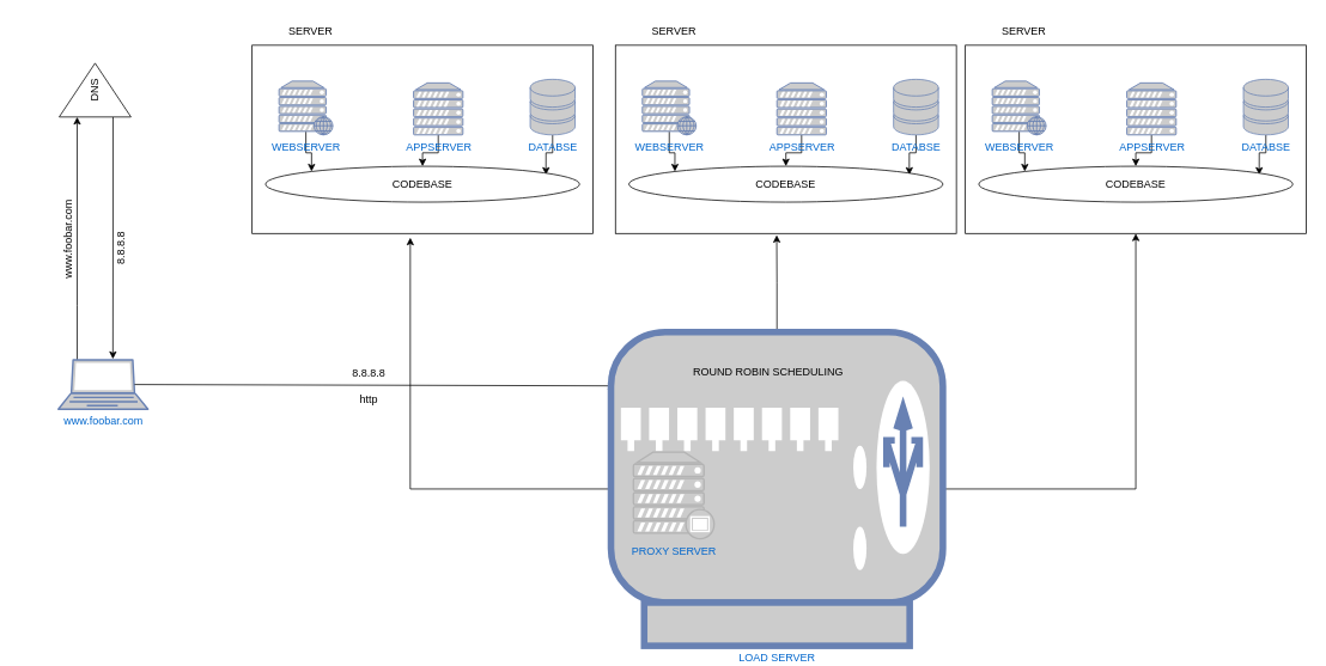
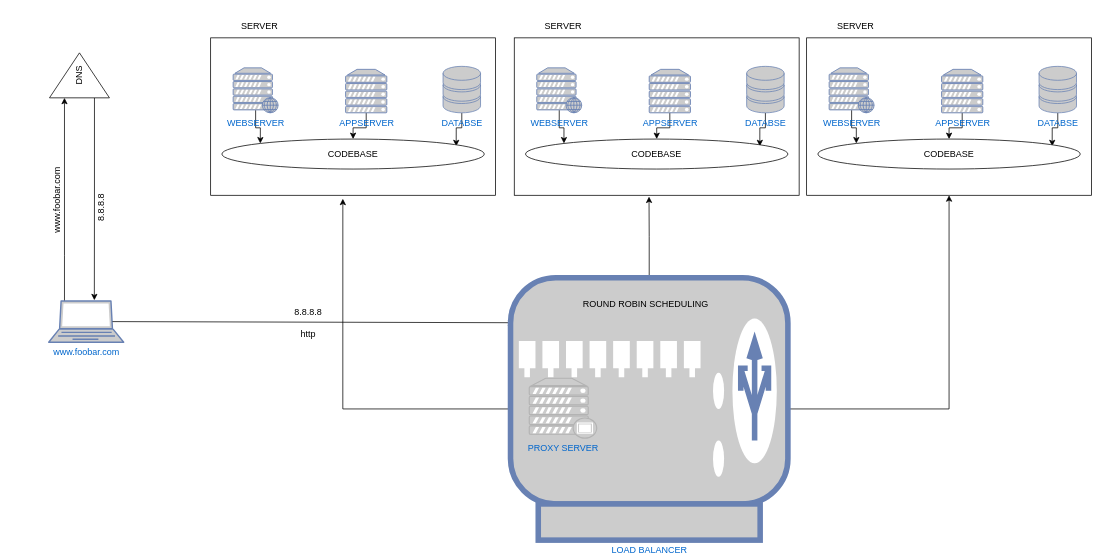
- <mxCell id="46" value="ROUND ROBIN SCHEDULING" style="text;html=1;align=center;verticalAlign=middle;resizable=0;points=[];autosize=1;strokeColor=none;fillColor=none;" vertex="1" parent="1"><mxGeometry x="760" y="400" width="190" height="30" as="geometry" /></mxCell>
+ <mxCell id="46" value="ROUND ROBIN SCHEDULING" style="text;html=1;align=center;verticalAlign=middle;resizable=0;points=[];autosize=1;strokeColor=none;fillColor=none;" vertex="1" parent="1"><mxGeometry x="765" y="390" width="190" height="30" as="geometry" /></mxCell>
- <mxCell id="45" value="PROXY SERVER" style="fontColor=#0066CC;verticalAlign=top;verticalLabelPosition=bottom;labelPosition=center;align=center;html=1;outlineConnect=0;fillColor=#CCCCCC;strokeColor=#B3B3B3;gradientColor=none;gradientDirection=north;strokeWidth=2;shape=mxgraph.networks.proxy_server;" vertex="1" parent="1"><mxGeometry x="705" y="504" width="90" height="96.5" as="geometry" /></mxCell>
+ <mxCell id="45" value="PROXY SERVER" style="fontColor=#0066CC;verticalAlign=top;verticalLabelPosition=bottom;labelPosition=center;align=center;html=1;outlineConnect=0;fillColor=#CCCCCC;strokeColor=#B3B3B3;gradientColor=none;gradientDirection=north;strokeWidth=2;shape=mxgraph.networks.proxy_server;" vertex="1" parent="1"><mxGeometry x="705" y="504" width="90" height="80" as="geometry" /></mxCell>
- <mxCell id="44" value="LOAD SERVER" style="fontColor=#0066CC;verticalAlign=top;verticalLabelPosition=bottom;labelPosition=center;align=center;html=1;outlineConnect=0;fillColor=#CCCCCC;strokeColor=#6881B3;gradientColor=none;gradientDirection=north;strokeWidth=2;shape=mxgraph.networks.load_balancer;" vertex="1" parent="1"><mxGeometry x="680" y="370" width="370" height="350" as="geometry" /></mxCell>
+ <mxCell id="44" value="LOAD BALANCER" style="fontColor=#0066CC;verticalAlign=top;verticalLabelPosition=bottom;labelPosition=center;align=center;html=1;outlineConnect=0;fillColor=#CCCCCC;strokeColor=#6881B3;gradientColor=none;gradientDirection=north;strokeWidth=2;shape=mxgraph.networks.load_balancer;" vertex="1" parent="1"><mxGeometry x="680" y="370" width="370" height="350" as="geometry" /></mxCell>
